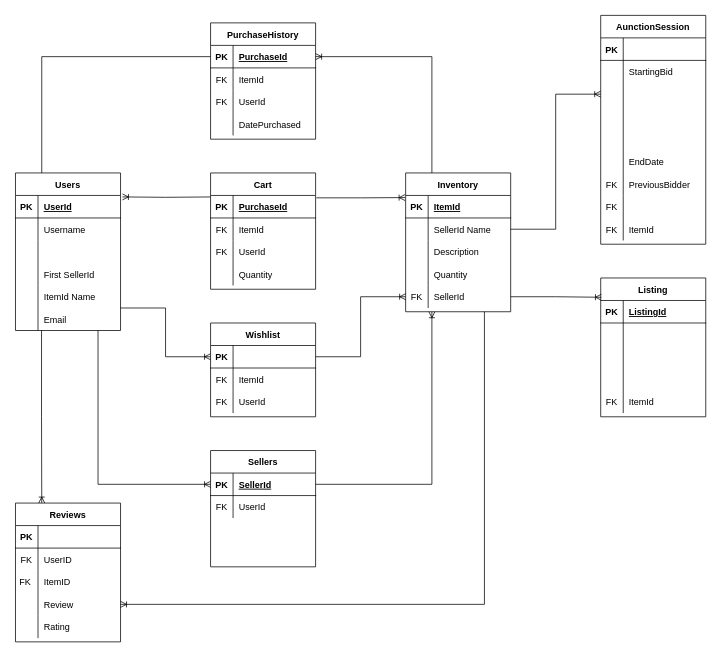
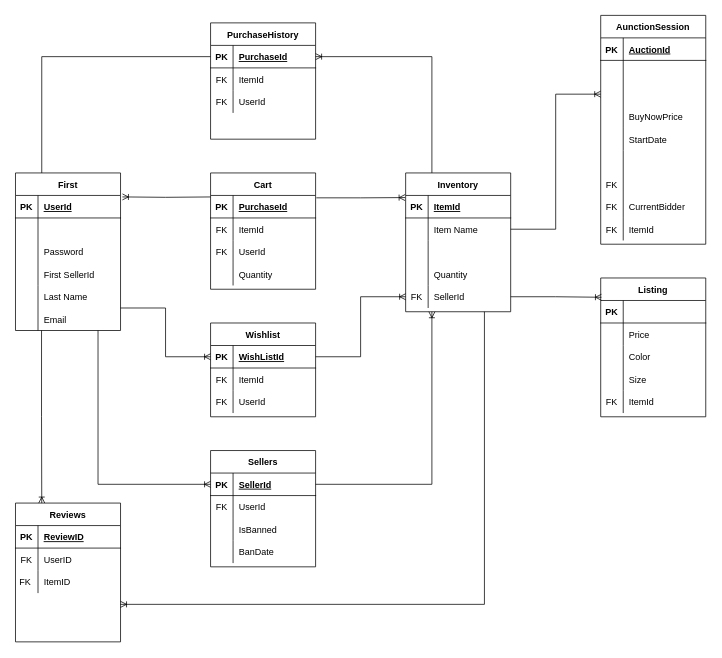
+ <mxCell id="69" value="AuctionId" style="shape=partialRectangle;overflow=hidden;connectable=0;fillColor=none;top=0;left=0;bottom=0;right=0;align=left;spacingLeft=6;fontStyle=5;" parent="67" vertex="1"><mxGeometry x="30" width="110" height="30" as="geometry"><mxRectangle width="110" height="30" as="alternateBounds" /></mxGeometry></mxCell>
- <mxCell id="72" value="StartingBid" style="shape=partialRectangle;overflow=hidden;connectable=0;fillColor=none;top=0;left=0;bottom=0;right=0;align=left;spacingLeft=6;" parent="70" vertex="1"><mxGeometry x="30" width="110" height="30" as="geometry"><mxRectangle width="110" height="30" as="alternateBounds" /></mxGeometry></mxCell>
+ <mxCell id="77" value="BuyNowPrice" style="shape=partialRectangle;overflow=hidden;connectable=0;fillColor=none;top=0;left=0;bottom=0;right=0;align=left;spacingLeft=6;" parent="75" vertex="1"><mxGeometry x="30" width="110" height="30" as="geometry"><mxRectangle width="110" height="30" as="alternateBounds" /></mxGeometry></mxCell>
- <mxCell id="136" value="DatePurchased" style="shape=partialRectangle;overflow=hidden;connectable=0;fillColor=none;top=0;left=0;bottom=0;right=0;align=left;spacingLeft=6;" parent="134" vertex="1"><mxGeometry x="30" width="110" height="30" as="geometry"><mxRectangle width="110" height="30" as="alternateBounds" /></mxGeometry></mxCell>
+ <mxCell id="80" value="StartDate" style="shape=partialRectangle;overflow=hidden;connectable=0;fillColor=none;top=0;left=0;bottom=0;right=0;align=left;spacingLeft=6;" parent="78" vertex="1"><mxGeometry x="30" width="110" height="30" as="geometry"><mxRectangle width="110" height="30" as="alternateBounds" /></mxGeometry></mxCell>
- <mxCell id="83" value="EndDate" style="shape=partialRectangle;overflow=hidden;connectable=0;fillColor=none;top=0;left=0;bottom=0;right=0;align=left;spacingLeft=6;" parent="81" vertex="1"><mxGeometry x="30" width="110" height="30" as="geometry"><mxRectangle width="110" height="30" as="alternateBounds" /></mxGeometry></mxCell>
- <mxCell id="86" value="PreviousBidder" style="shape=partialRectangle;overflow=hidden;connectable=0;fillColor=none;top=0;left=0;bottom=0;right=0;align=left;spacingLeft=6;" parent="84" vertex="1"><mxGeometry x="30" width="110" height="30" as="geometry"><mxRectangle width="110" height="30" as="alternateBounds" /></mxGeometry></mxCell>
- <mxCell id="32" value="Users" style="shape=table;startSize=30;container=1;collapsible=1;childLayout=tableLayout;fixedRows=1;rowLines=0;fontStyle=1;align=center;resizeLast=1;" parent="1" vertex="1"><mxGeometry x="20" y="230" width="140" height="210" as="geometry" /></mxCell>
+ <mxCell id="32" value="First" style="shape=table;startSize=30;container=1;collapsible=1;childLayout=tableLayout;fixedRows=1;rowLines=0;fontStyle=1;align=center;resizeLast=1;" parent="1" vertex="1"><mxGeometry x="20" y="230" width="140" height="210" as="geometry" /></mxCell>
+ <mxCell id="89" value="CurrentBidder" style="shape=partialRectangle;overflow=hidden;connectable=0;fillColor=none;top=0;left=0;bottom=0;right=0;align=left;spacingLeft=6;" parent="87" vertex="1"><mxGeometry x="30" width="110" height="30" as="geometry"><mxRectangle width="110" height="30" as="alternateBounds" /></mxGeometry></mxCell>
- <mxCell id="38" value="Username" style="shape=partialRectangle;overflow=hidden;connectable=0;fillColor=none;top=0;left=0;bottom=0;right=0;align=left;spacingLeft=6;" parent="36" vertex="1"><mxGeometry x="30" width="110" height="30" as="geometry"><mxRectangle width="110" height="30" as="alternateBounds" /></mxGeometry></mxCell>
- <mxCell id="22" value="SellerId Name" style="shape=partialRectangle;overflow=hidden;connectable=0;fillColor=none;top=0;left=0;bottom=0;right=0;align=left;spacingLeft=6;" parent="20" vertex="1"><mxGeometry x="30" width="110" height="30" as="geometry"><mxRectangle width="110" height="30" as="alternateBounds" /></mxGeometry></mxCell>
+ <mxCell id="22" value="Item Name" style="shape=partialRectangle;overflow=hidden;connectable=0;fillColor=none;top=0;left=0;bottom=0;right=0;align=left;spacingLeft=6;" parent="20" vertex="1"><mxGeometry x="30" width="110" height="30" as="geometry"><mxRectangle width="110" height="30" as="alternateBounds" /></mxGeometry></mxCell>
+ <mxCell id="41" value="Password" style="shape=partialRectangle;overflow=hidden;connectable=0;fillColor=none;top=0;left=0;bottom=0;right=0;align=left;spacingLeft=6;" parent="39" vertex="1"><mxGeometry x="30" width="110" height="30" as="geometry"><mxRectangle width="110" height="30" as="alternateBounds" /></mxGeometry></mxCell>
- <mxCell id="25" value="Description" style="shape=partialRectangle;overflow=hidden;connectable=0;fillColor=none;top=0;left=0;bottom=0;right=0;align=left;spacingLeft=6;" parent="23" vertex="1"><mxGeometry x="30" width="110" height="30" as="geometry"><mxRectangle width="110" height="30" as="alternateBounds" /></mxGeometry></mxCell>
- <mxCell id="47" value="ItemId Name" style="shape=partialRectangle;overflow=hidden;connectable=0;fillColor=none;top=0;left=0;bottom=0;right=0;align=left;spacingLeft=6;" parent="45" vertex="1"><mxGeometry x="30" width="110" height="30" as="geometry"><mxRectangle width="110" height="30" as="alternateBounds" /></mxGeometry></mxCell>
+ <mxCell id="47" value="Last Name" style="shape=partialRectangle;overflow=hidden;connectable=0;fillColor=none;top=0;left=0;bottom=0;right=0;align=left;spacingLeft=6;" parent="45" vertex="1"><mxGeometry x="30" width="110" height="30" as="geometry"><mxRectangle width="110" height="30" as="alternateBounds" /></mxGeometry></mxCell>
- <mxCell id="142" value="ListingId" style="shape=partialRectangle;overflow=hidden;connectable=0;fillColor=none;top=0;left=0;bottom=0;right=0;align=left;spacingLeft=6;fontStyle=5;" parent="140" vertex="1"><mxGeometry x="30" width="110" height="30" as="geometry"><mxRectangle width="110" height="30" as="alternateBounds" /></mxGeometry></mxCell>
+ <mxCell id="145" value="Price" style="shape=partialRectangle;overflow=hidden;connectable=0;fillColor=none;top=0;left=0;bottom=0;right=0;align=left;spacingLeft=6;" parent="143" vertex="1"><mxGeometry x="30" width="110" height="30" as="geometry"><mxRectangle width="110" height="30" as="alternateBounds" /></mxGeometry></mxCell>
+ <mxCell id="117" value="WishListId" style="shape=partialRectangle;overflow=hidden;connectable=0;fillColor=none;top=0;left=0;bottom=0;right=0;align=left;spacingLeft=6;fontStyle=5;" parent="115" vertex="1"><mxGeometry x="30" width="110" height="30" as="geometry"><mxRectangle width="110" height="30" as="alternateBounds" /></mxGeometry></mxCell>
+ <mxCell id="148" value="Color" style="shape=partialRectangle;overflow=hidden;connectable=0;fillColor=none;top=0;left=0;bottom=0;right=0;align=left;spacingLeft=6;" parent="146" vertex="1"><mxGeometry x="30" width="110" height="30" as="geometry"><mxRectangle width="110" height="30" as="alternateBounds" /></mxGeometry></mxCell>
+ <mxCell id="151" value="Size" style="shape=partialRectangle;overflow=hidden;connectable=0;fillColor=none;top=0;left=0;bottom=0;right=0;align=left;spacingLeft=6;" parent="149" vertex="1"><mxGeometry x="30" width="110" height="30" as="geometry"><mxRectangle width="110" height="30" as="alternateBounds" /></mxGeometry></mxCell>
+ <mxCell id="11" value="IsBanned" style="shape=partialRectangle;overflow=hidden;connectable=0;fillColor=none;top=0;left=0;bottom=0;right=0;align=left;spacingLeft=6;" parent="9" vertex="1"><mxGeometry x="30" width="110" height="30" as="geometry"><mxRectangle width="110" height="30" as="alternateBounds" /></mxGeometry></mxCell>
+ <mxCell id="96" value="ReviewID" style="shape=partialRectangle;overflow=hidden;connectable=0;fillColor=none;top=0;left=0;bottom=0;right=0;align=left;spacingLeft=6;fontStyle=5;" parent="94" vertex="1"><mxGeometry x="30" width="110" height="30" as="geometry"><mxRectangle width="110" height="30" as="alternateBounds" /></mxGeometry></mxCell>
+ <mxCell id="14" value="BanDate" style="shape=partialRectangle;overflow=hidden;connectable=0;fillColor=none;top=0;left=0;bottom=0;right=0;align=left;spacingLeft=6;" parent="12" vertex="1"><mxGeometry x="30" width="110" height="30" as="geometry"><mxRectangle width="110" height="30" as="alternateBounds" /></mxGeometry></mxCell>
- <mxCell id="105" value="Review" style="shape=partialRectangle;overflow=hidden;connectable=0;fillColor=none;top=0;left=0;bottom=0;right=0;align=left;spacingLeft=6;" parent="103" vertex="1"><mxGeometry x="30" width="110" height="30" as="geometry"><mxRectangle width="110" height="30" as="alternateBounds" /></mxGeometry></mxCell>
- <mxCell id="108" value="Rating" style="shape=partialRectangle;overflow=hidden;connectable=0;fillColor=none;top=0;left=0;bottom=0;right=0;align=left;spacingLeft=6;" parent="106" vertex="1"><mxGeometry x="30" width="110" height="30" as="geometry"><mxRectangle width="110" height="30" as="alternateBounds" /></mxGeometry></mxCell>
